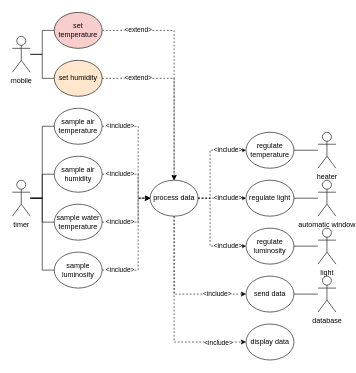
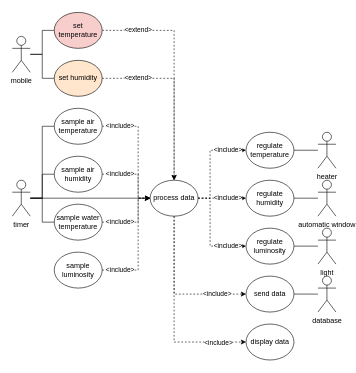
- <mxCell id="30" value="regulate light" style="ellipse;whiteSpace=wrap;html=1;" parent="1" vertex="1"><mxGeometry x="410" y="300" width="80" height="60" as="geometry" /></mxCell>
+ <mxCell id="30" value="regulate humidity" style="ellipse;whiteSpace=wrap;html=1;" parent="1" vertex="1"><mxGeometry x="410" y="300" width="80" height="60" as="geometry" /></mxCell>
- <mxCell id="12" style="edgeStyle=orthogonalEdgeStyle;rounded=0;orthogonalLoop=1;jettySize=auto;html=1;entryX=0;entryY=0.5;entryDx=0;entryDy=0;startArrow=none;startFill=0;endArrow=none;endFill=0;" parent="1" source="13" target="19" edge="1"><mxGeometry relative="1" as="geometry" /></mxCell>
+ <mxCell id="12" style="edgeStyle=orthogonalEdgeStyle;rounded=0;orthogonalLoop=1;jettySize=auto;html=1;startArrow=none;startFill=0;endArrow=none;endFill=0;" parent="1" source="13" target="28" edge="1"><mxGeometry relative="1" as="geometry" /></mxCell>
